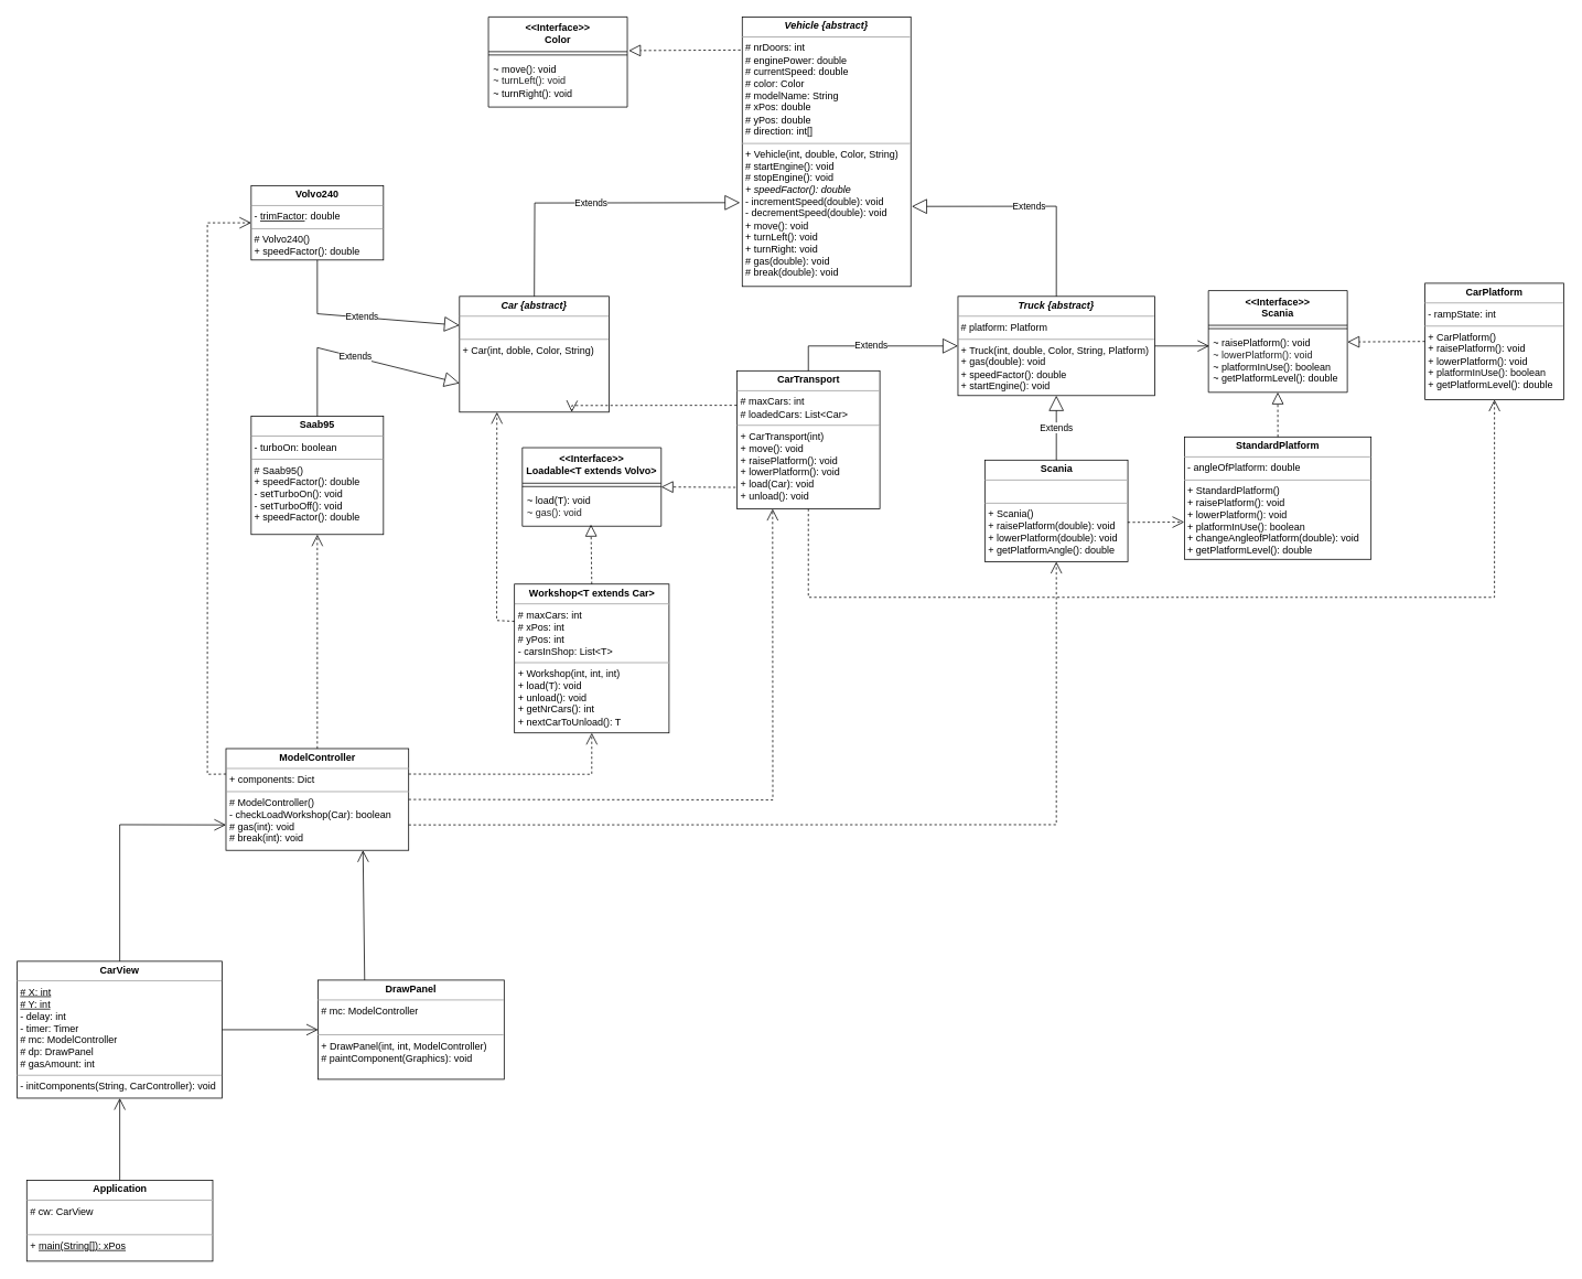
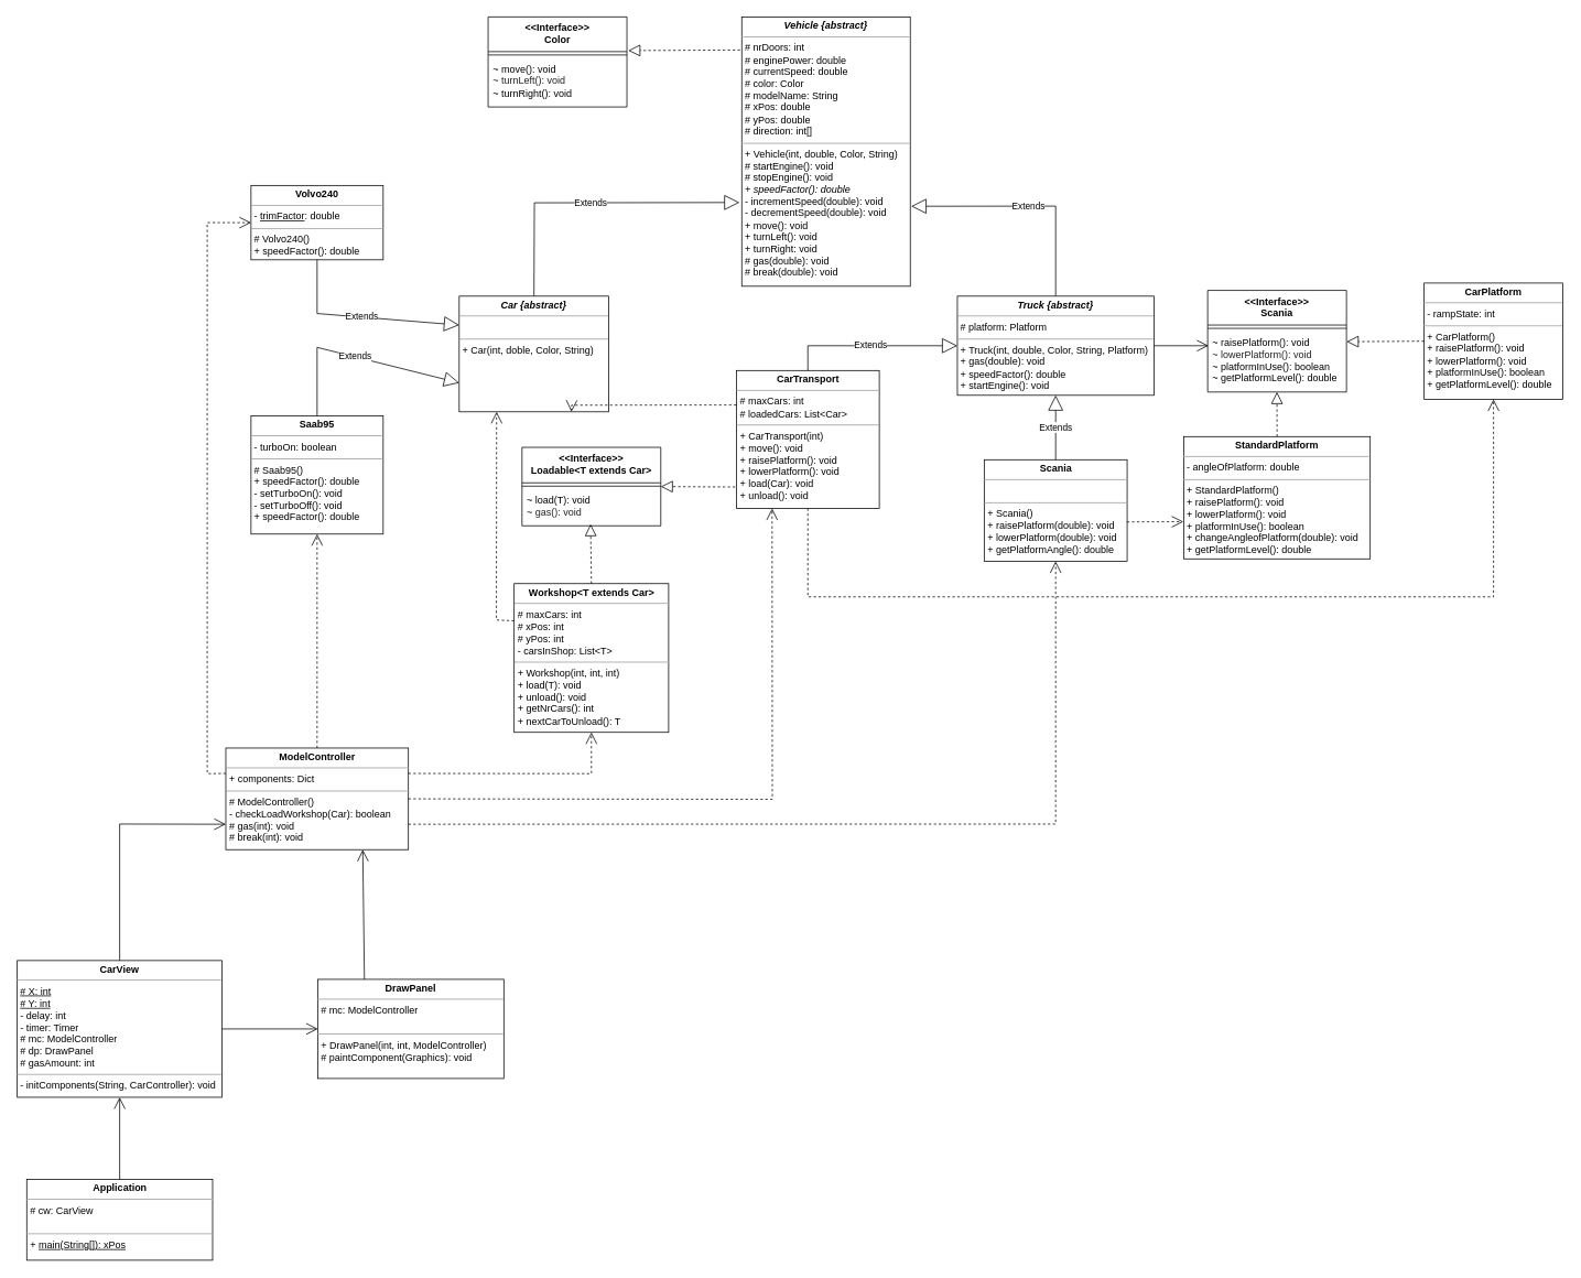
- <mxCell id="18" value="&amp;lt;&amp;lt;Interface&amp;gt;&amp;gt;&lt;br&gt;Loadable&amp;lt;T extends Volvo&amp;gt;" style="swimlane;fontStyle=1;align=center;verticalAlign=top;childLayout=stackLayout;horizontal=1;startSize=43;horizontalStack=0;resizeParent=1;resizeParentMax=0;resizeLast=0;collapsible=1;marginBottom=0;whiteSpace=wrap;html=1;" parent="1" vertex="1"><mxGeometry x="631" y="541" width="168" height="95" as="geometry" /></mxCell>
+ <mxCell id="18" value="&amp;lt;&amp;lt;Interface&amp;gt;&amp;gt;&lt;br&gt;Loadable&amp;lt;T extends Car&amp;gt;" style="swimlane;fontStyle=1;align=center;verticalAlign=top;childLayout=stackLayout;horizontal=1;startSize=43;horizontalStack=0;resizeParent=1;resizeParentMax=0;resizeLast=0;collapsible=1;marginBottom=0;whiteSpace=wrap;html=1;" parent="1" vertex="1"><mxGeometry x="631" y="541" width="168" height="95" as="geometry" /></mxCell>
